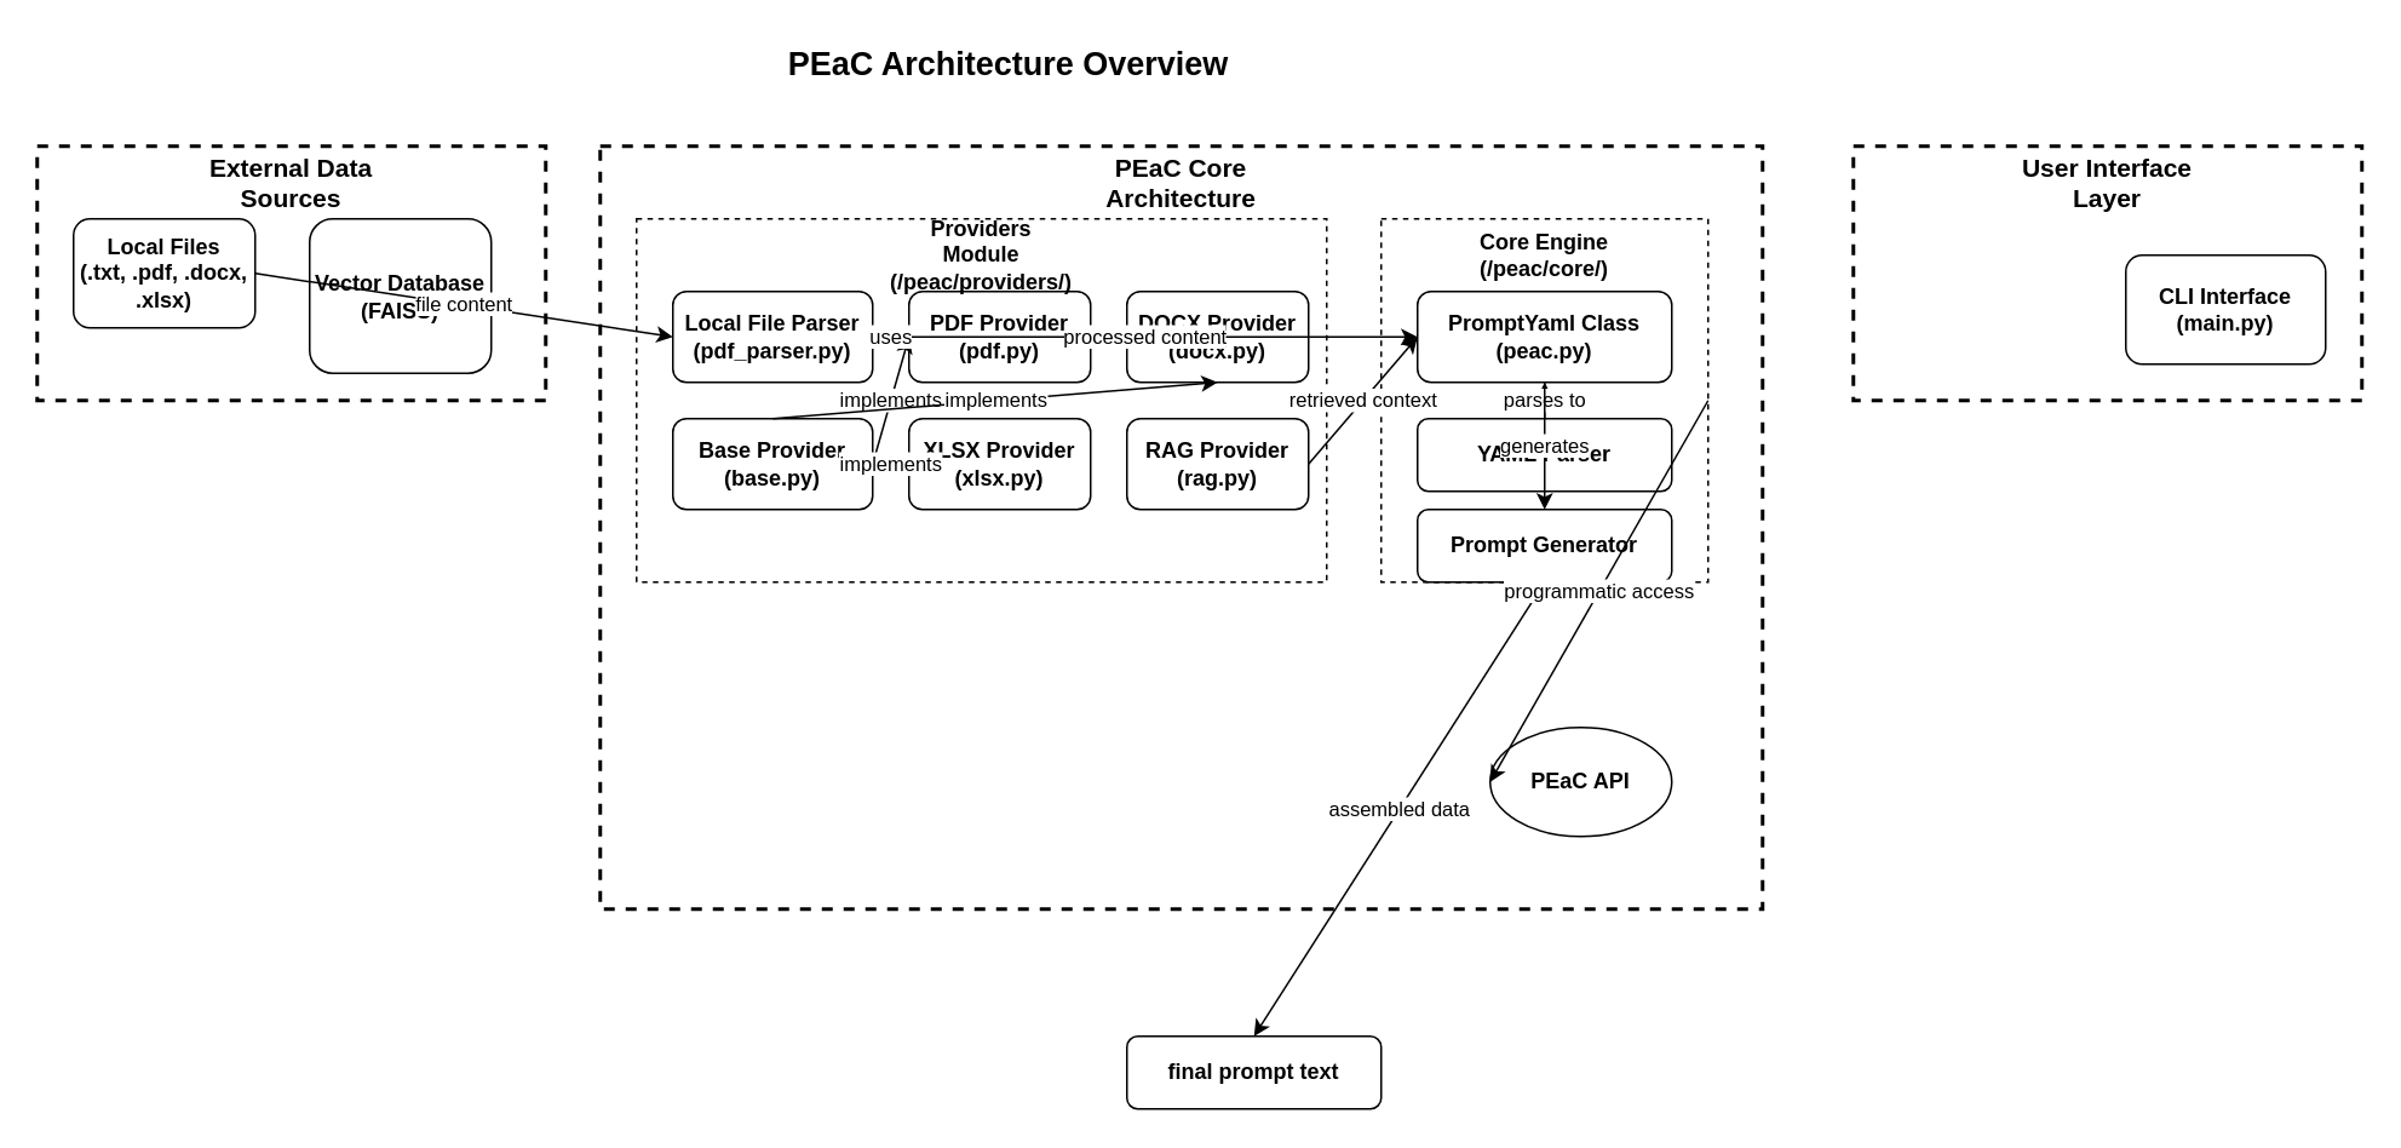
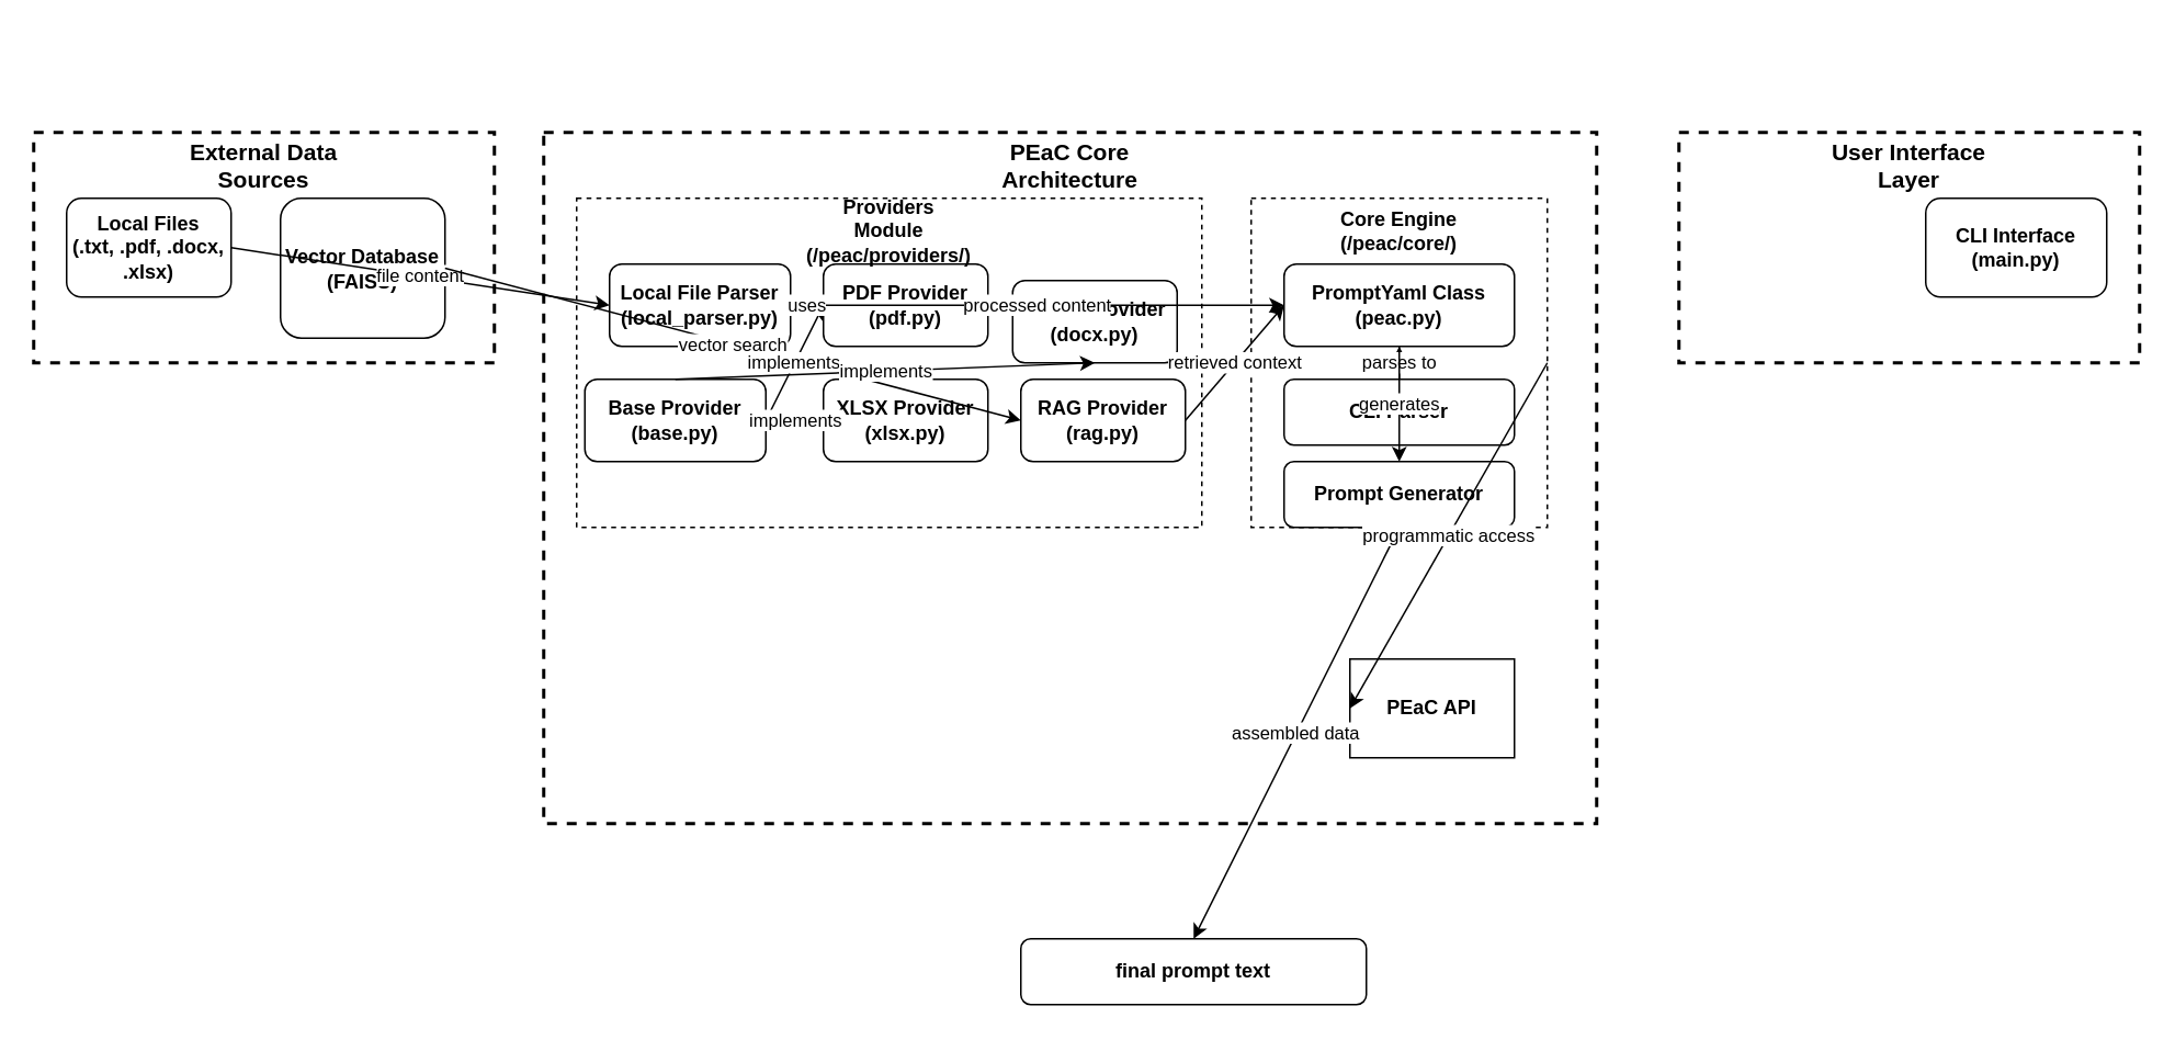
- <mxCell id="2" value="PEaC Architecture Overview" style="text;html=1;strokeColor=none;fillColor=none;align=center;verticalAlign=middle;whiteSpace=wrap;rounded=0;fontSize=18;fontStyle=1" vertex="1" parent="1"><mxGeometry x="420" y="20" width="270" height="30" as="geometry" /></mxCell>
- <mxCell id="24" value="CLI Interface&#10;(main.py)" style="rounded=1;whiteSpace=wrap;html=1;fillColor=none;strokeColor=#000000;fontStyle=1" vertex="1" parent="1"><mxGeometry x="1170" y="140" width="110" height="60" as="geometry" /></mxCell>
+ <mxCell id="24" value="CLI Interface&#10;(main.py)" style="rounded=1;whiteSpace=wrap;html=1;fillColor=none;strokeColor=#000000;fontStyle=1" vertex="1" parent="1"><mxGeometry x="1170" y="120" width="110" height="60" as="geometry" /></mxCell>
- <mxCell id="11" value="Local File Parser&#10;(pdf_parser.py)" style="rounded=1;whiteSpace=wrap;html=1;fillColor=none;strokeColor=#000000;fontStyle=1" vertex="1" parent="1"><mxGeometry x="370" y="160" width="110" height="50" as="geometry" /></mxCell>
+ <mxCell id="11" value="Local File Parser&#10;(local_parser.py)" style="rounded=1;whiteSpace=wrap;html=1;fillColor=none;strokeColor=#000000;fontStyle=1" vertex="1" parent="1"><mxGeometry x="370" y="160" width="110" height="50" as="geometry" /></mxCell>
- <mxCell id="14" value="DOCX Provider&#10;(docx.py)" style="rounded=1;whiteSpace=wrap;html=1;fillColor=none;strokeColor=#000000;fontStyle=1" vertex="1" parent="1"><mxGeometry x="620" y="160" width="100" height="50" as="geometry" /></mxCell>
+ <mxCell id="14" value="DOCX Provider&#10;(docx.py)" style="rounded=1;whiteSpace=wrap;html=1;fillColor=none;strokeColor=#000000;fontStyle=1" vertex="1" parent="1"><mxGeometry x="615" y="170" width="100" height="50" as="geometry" /></mxCell>
+ <mxCell id="28" value="vector search" style="endArrow=classic;html=1;rounded=0;exitX=1;exitY=0.5;exitDx=0;exitDy=0;entryX=0;entryY=0.5;entryDx=0;entryDy=0;" edge="1" parent="1" source="6" target="16"><mxGeometry width="50" height="50" relative="1" as="geometry"><mxPoint x="370" y="350" as="sourcePoint" /><mxPoint x="420" y="300" as="targetPoint" /></mxGeometry></mxCell>
- <mxCell id="20" value="YAML Parser" style="rounded=1;whiteSpace=wrap;html=1;fillColor=none;strokeColor=#000000;fontStyle=1" vertex="1" parent="1"><mxGeometry x="780" y="230" width="140" height="40" as="geometry" /></mxCell>
+ <mxCell id="20" value="CLI Parser" style="rounded=1;whiteSpace=wrap;html=1;fillColor=none;strokeColor=#000000;fontStyle=1" vertex="1" parent="1"><mxGeometry x="780" y="230" width="140" height="40" as="geometry" /></mxCell>
- <mxCell id="12" value="Base Provider&#10;(base.py)" style="rounded=1;whiteSpace=wrap;html=1;fillColor=none;strokeColor=#000000;fontStyle=1" vertex="1" parent="1"><mxGeometry x="370" y="230" width="110" height="50" as="geometry" /></mxCell>
+ <mxCell id="12" value="Base Provider&#10;(base.py)" style="rounded=1;whiteSpace=wrap;html=1;fillColor=none;strokeColor=#000000;fontStyle=1" vertex="1" parent="1"><mxGeometry x="355" y="230" width="110" height="50" as="geometry" /></mxCell>
- <mxCell id="26" value="PEaC API" style="ellipse;whiteSpace=wrap;html=1;fillColor=none;strokeColor=#000000;fontStyle=1" vertex="1" parent="1"><mxGeometry x="820" y="400" width="100" height="60" as="geometry" /></mxCell>
+ <mxCell id="26" value="PEaC API" style="whiteSpace=wrap;html=1;fillColor=none;strokeColor=#000000;fontStyle=1;rounded=0;" vertex="1" parent="1"><mxGeometry x="820" y="400" width="100" height="60" as="geometry" /></mxCell>
- <mxCell id="25" value="final prompt text" style="rounded=1;whiteSpace=wrap;html=1;fillColor=none;strokeColor=#000000;fontStyle=1" vertex="1" parent="1"><mxGeometry x="620" y="570" width="140" height="40" as="geometry" /></mxCell>
+ <mxCell id="25" value="final prompt text" style="rounded=1;whiteSpace=wrap;html=1;fillColor=none;strokeColor=#000000;fontStyle=1" vertex="1" parent="1"><mxGeometry x="620" y="570" width="210" height="40" as="geometry" /></mxCell>
